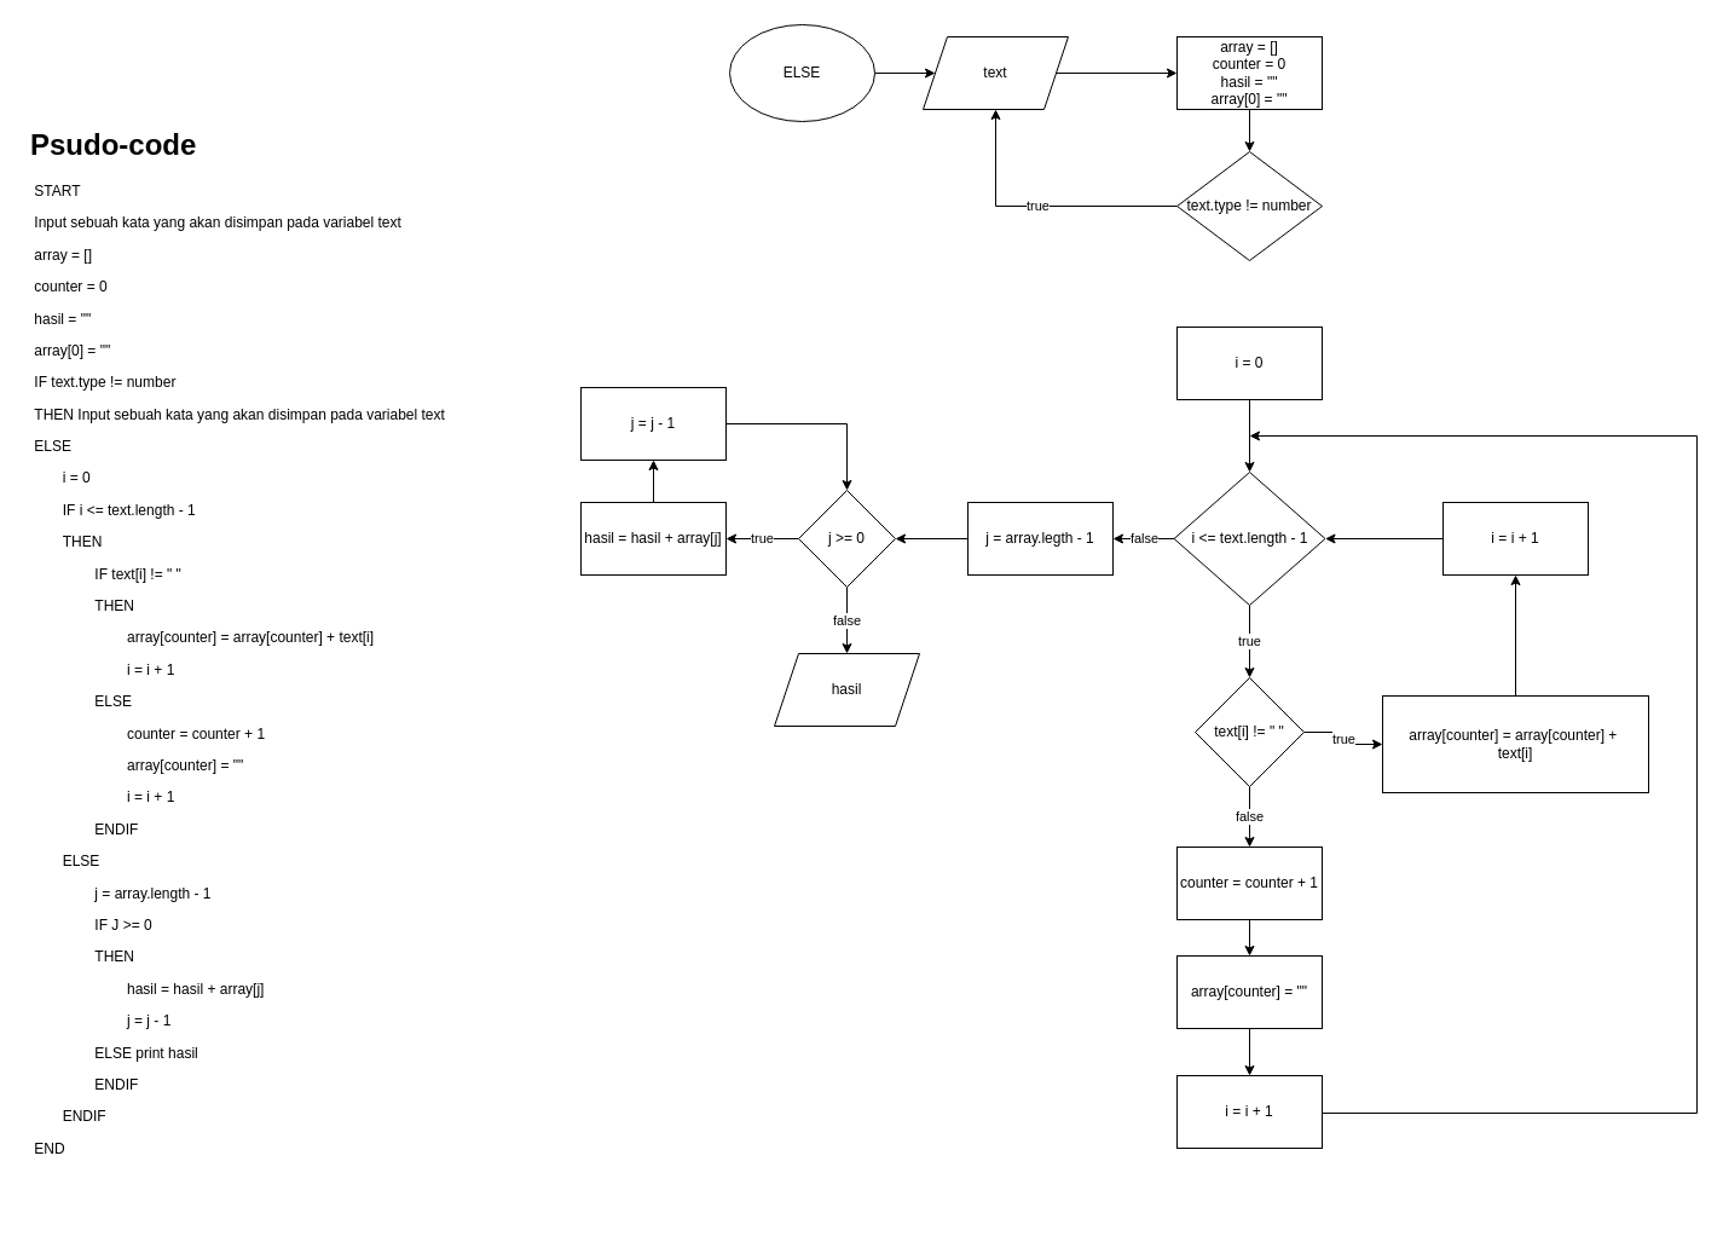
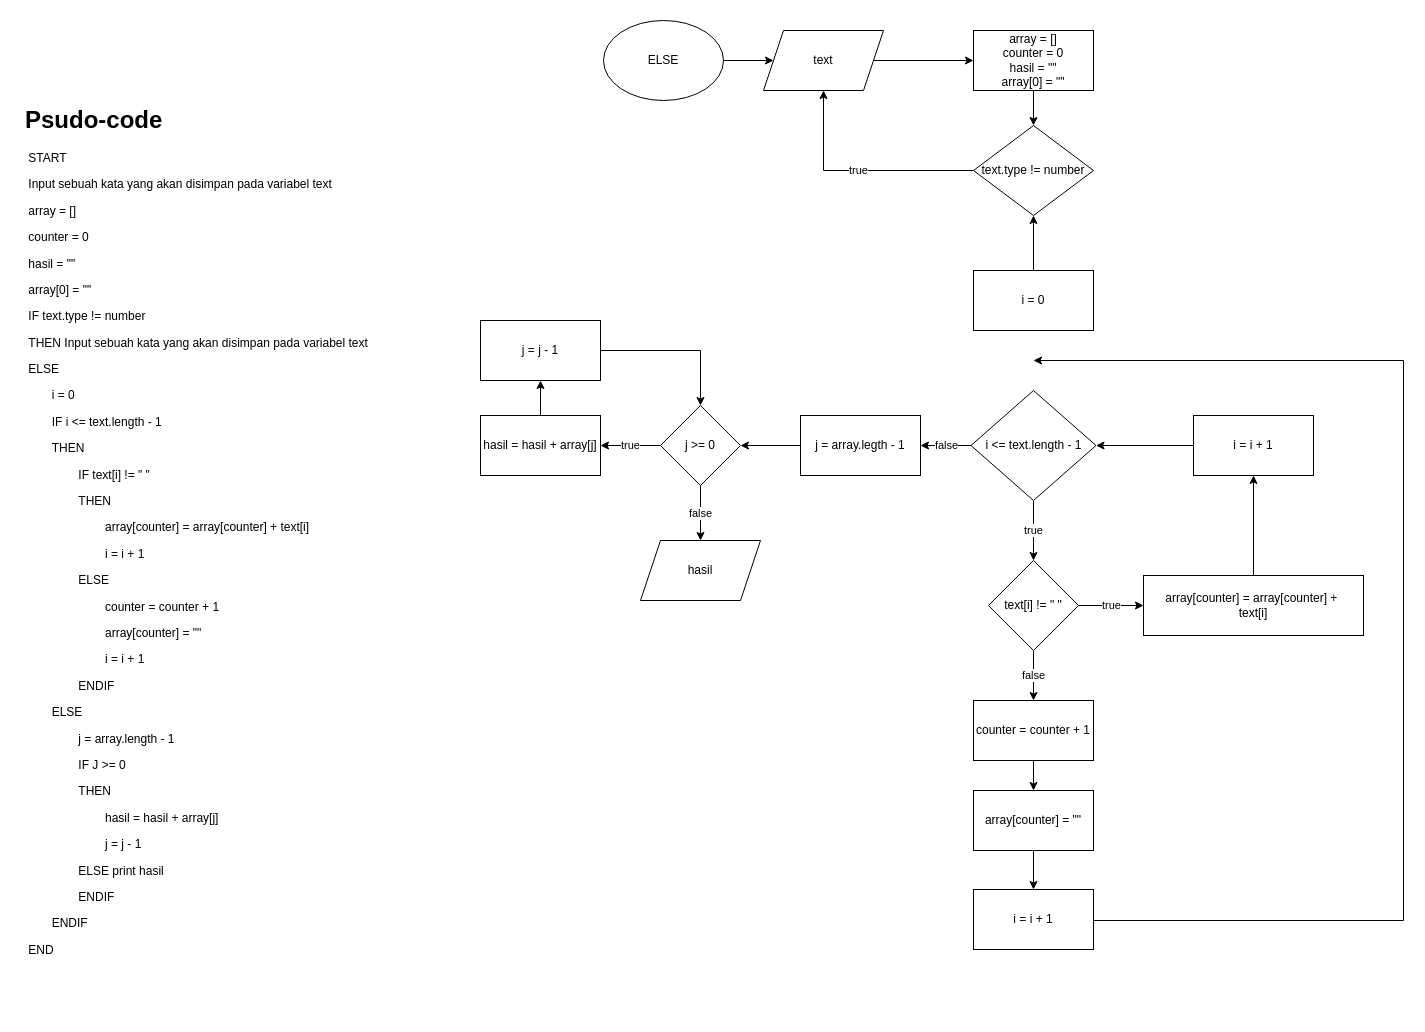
- <mxCell id="10" style="edgeStyle=orthogonalEdgeStyle;rounded=0;orthogonalLoop=1;jettySize=auto;html=1;entryX=0.5;entryY=0;entryDx=0;entryDy=0;" parent="1" source="11" target="14" edge="1"><mxGeometry relative="1" as="geometry" /></mxCell>
+ <mxCell id="10" style="edgeStyle=orthogonalEdgeStyle;rounded=0;orthogonalLoop=1;jettySize=auto;html=1;" parent="1" source="11" target="9" edge="1"><mxGeometry relative="1" as="geometry" /></mxCell>
- <mxCell id="22" value="array[counter] = array[counter] +&amp;nbsp;&lt;br&gt;text[i]" style="rounded=0;whiteSpace=wrap;html=1;" parent="1" vertex="1"><mxGeometry x="1143" y="575" width="220" height="80" as="geometry" /></mxCell>
+ <mxCell id="22" value="array[counter] = array[counter] +&amp;nbsp;&lt;br&gt;text[i]" style="rounded=0;whiteSpace=wrap;html=1;" parent="1" vertex="1"><mxGeometry x="1143" y="575" width="220" height="60" as="geometry" /></mxCell>
